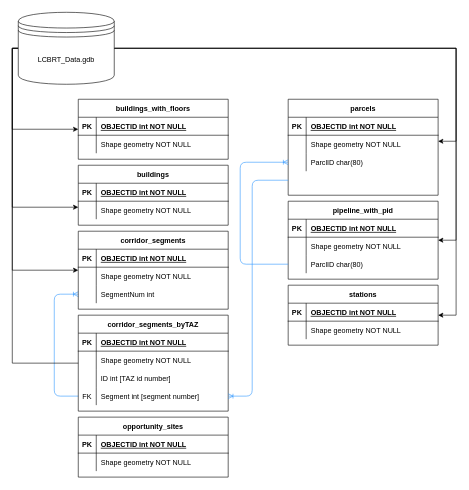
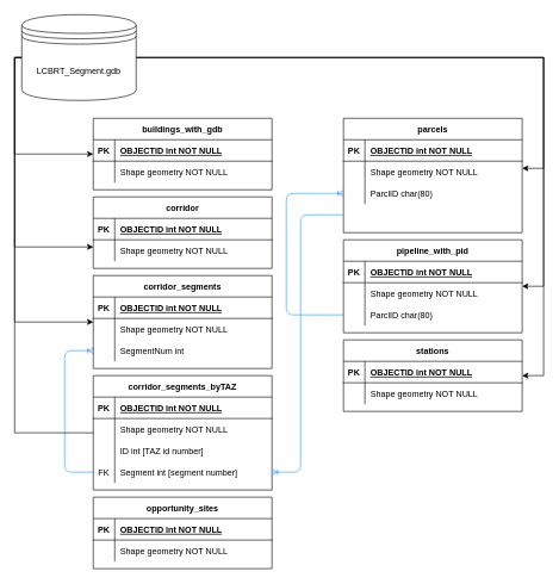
- <mxCell id="8" value="LCBRT_Data.gdb" style="shape=datastore;whiteSpace=wrap;html=1;labelBackgroundColor=#ffffff;" vertex="1" parent="1"><mxGeometry x="30" y="20" width="160" height="120" as="geometry" /></mxCell>
+ <mxCell id="8" value="LCBRT_Segment.gdb" style="shape=datastore;whiteSpace=wrap;html=1;labelBackgroundColor=#ffffff;" vertex="1" parent="1"><mxGeometry x="30" y="20" width="160" height="120" as="geometry" /></mxCell>
- <mxCell id="9" value="buildings_with_floors" style="shape=table;startSize=30;container=1;collapsible=1;childLayout=tableLayout;fixedRows=1;rowLines=0;fontStyle=1;align=center;resizeLast=1;" vertex="1" parent="1"><mxGeometry x="130" y="165" width="250" height="100" as="geometry"><mxRectangle x="120" y="120" width="160" height="30" as="alternateBounds" /></mxGeometry></mxCell>
+ <mxCell id="9" value="buildings_with_gdb" style="shape=table;startSize=30;container=1;collapsible=1;childLayout=tableLayout;fixedRows=1;rowLines=0;fontStyle=1;align=center;resizeLast=1;" vertex="1" parent="1"><mxGeometry x="130" y="165" width="250" height="100" as="geometry"><mxRectangle x="120" y="120" width="160" height="30" as="alternateBounds" /></mxGeometry></mxCell>
- <mxCell id="16" value="buildings" style="shape=table;startSize=30;container=1;collapsible=1;childLayout=tableLayout;fixedRows=1;rowLines=0;fontStyle=1;align=center;resizeLast=1;" vertex="1" parent="1"><mxGeometry x="130" y="275" width="250" height="100" as="geometry"><mxRectangle x="120" y="120" width="160" height="30" as="alternateBounds" /></mxGeometry></mxCell>
+ <mxCell id="16" value="corridor" style="shape=table;startSize=30;container=1;collapsible=1;childLayout=tableLayout;fixedRows=1;rowLines=0;fontStyle=1;align=center;resizeLast=1;" vertex="1" parent="1"><mxGeometry x="130" y="275" width="250" height="100" as="geometry"><mxRectangle x="120" y="120" width="160" height="30" as="alternateBounds" /></mxGeometry></mxCell>
